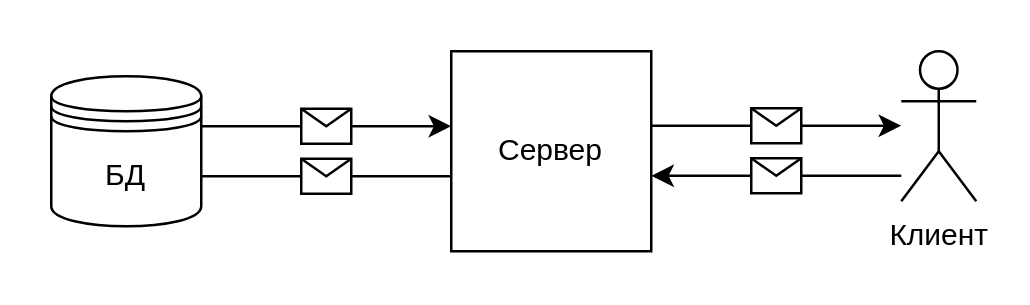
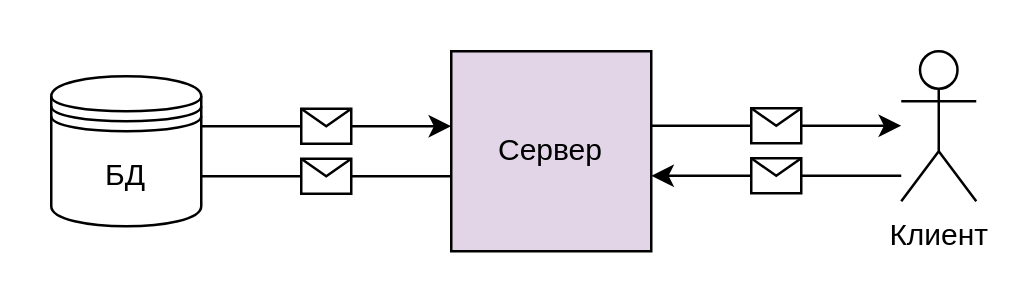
- <mxCell id="5" value="Сервер" style="whiteSpace=wrap;html=1;aspect=fixed;" parent="1" vertex="1"><mxGeometry x="180" y="20" width="80" height="80" as="geometry" /></mxCell>
+ <mxCell id="5" value="Сервер" style="whiteSpace=wrap;html=1;aspect=fixed;fillColor=#e1d5e7;" parent="1" vertex="1"><mxGeometry x="180" y="20" width="80" height="80" as="geometry" /></mxCell>
